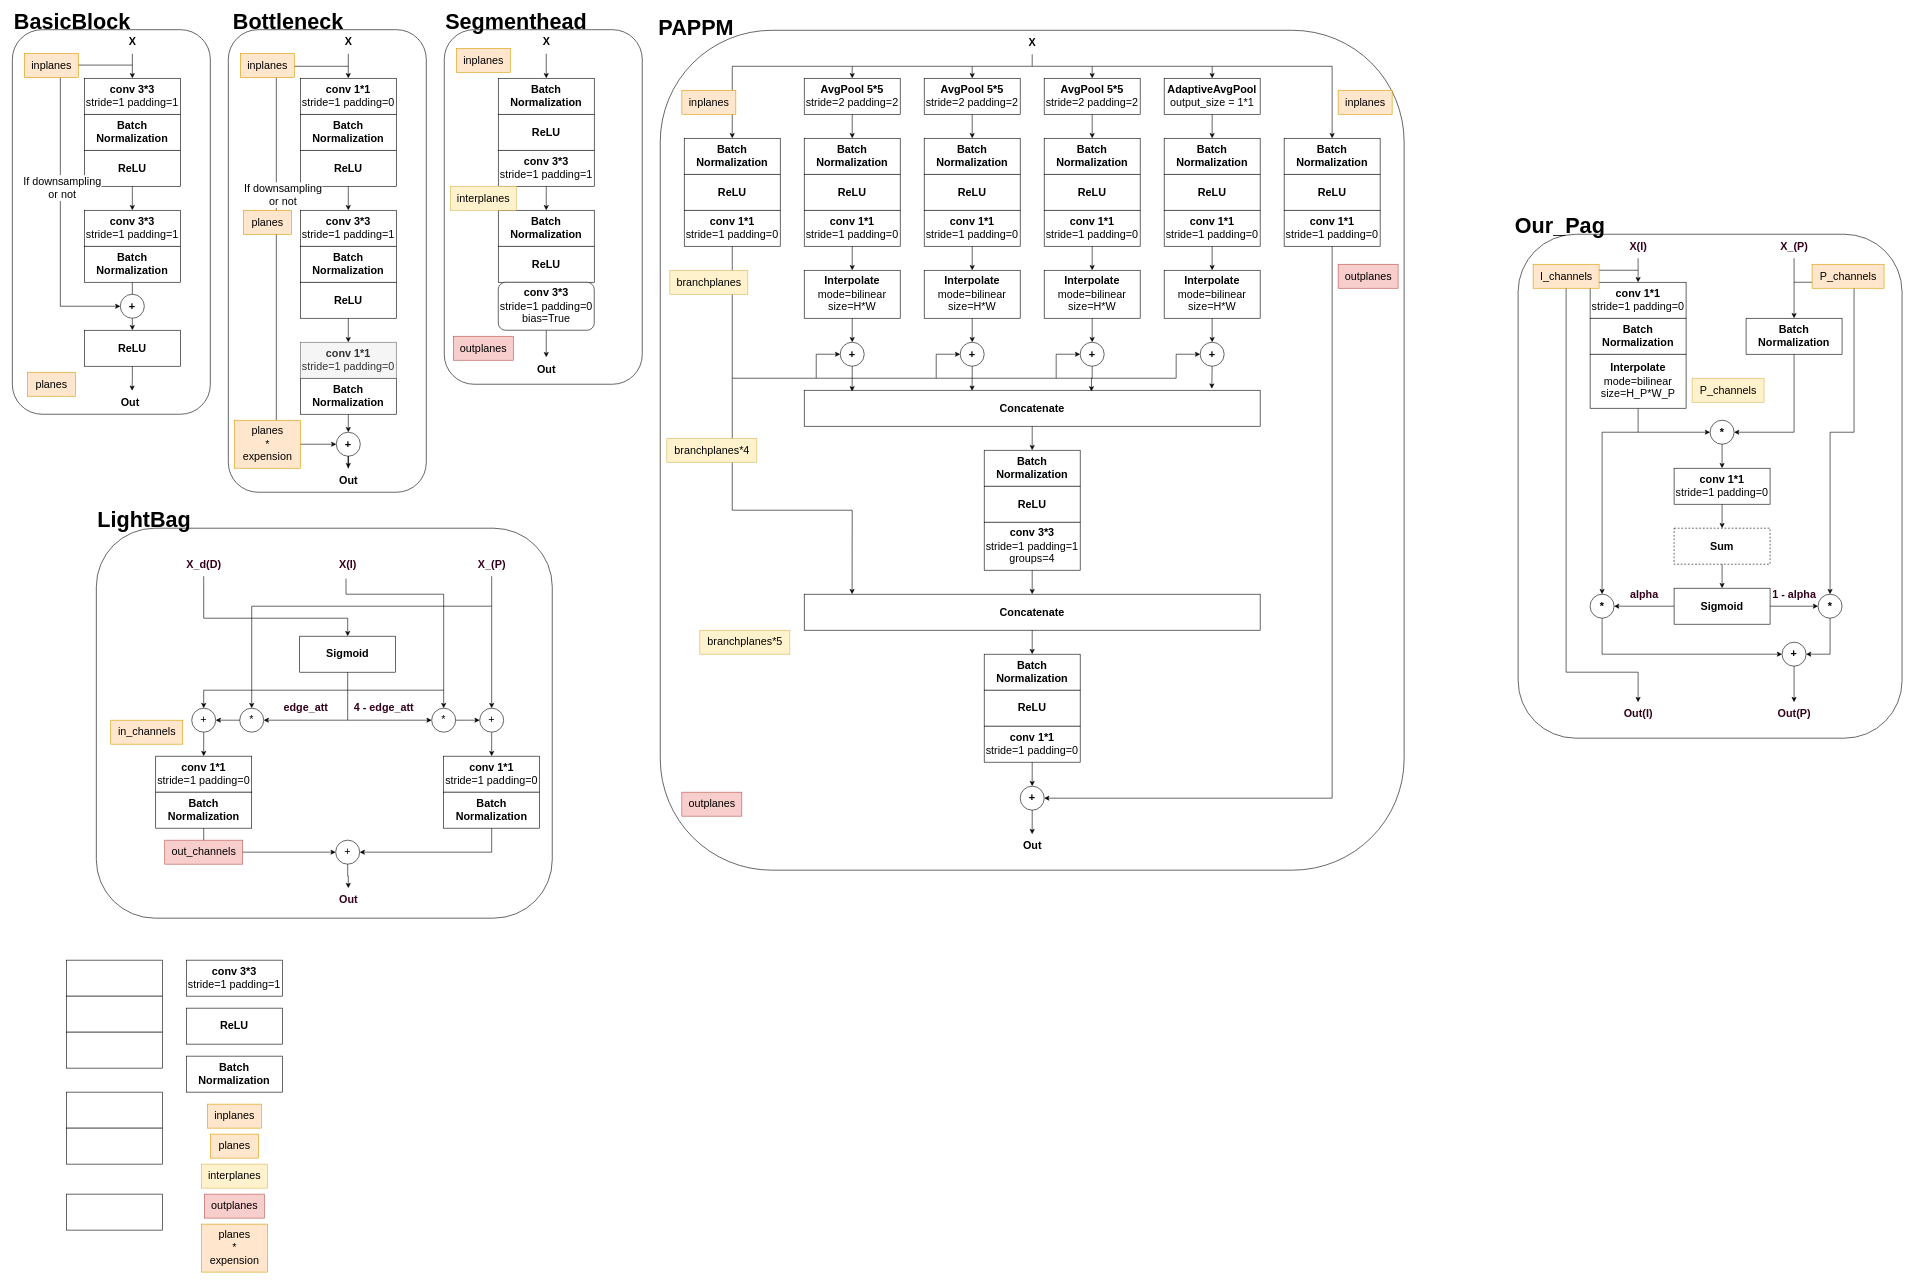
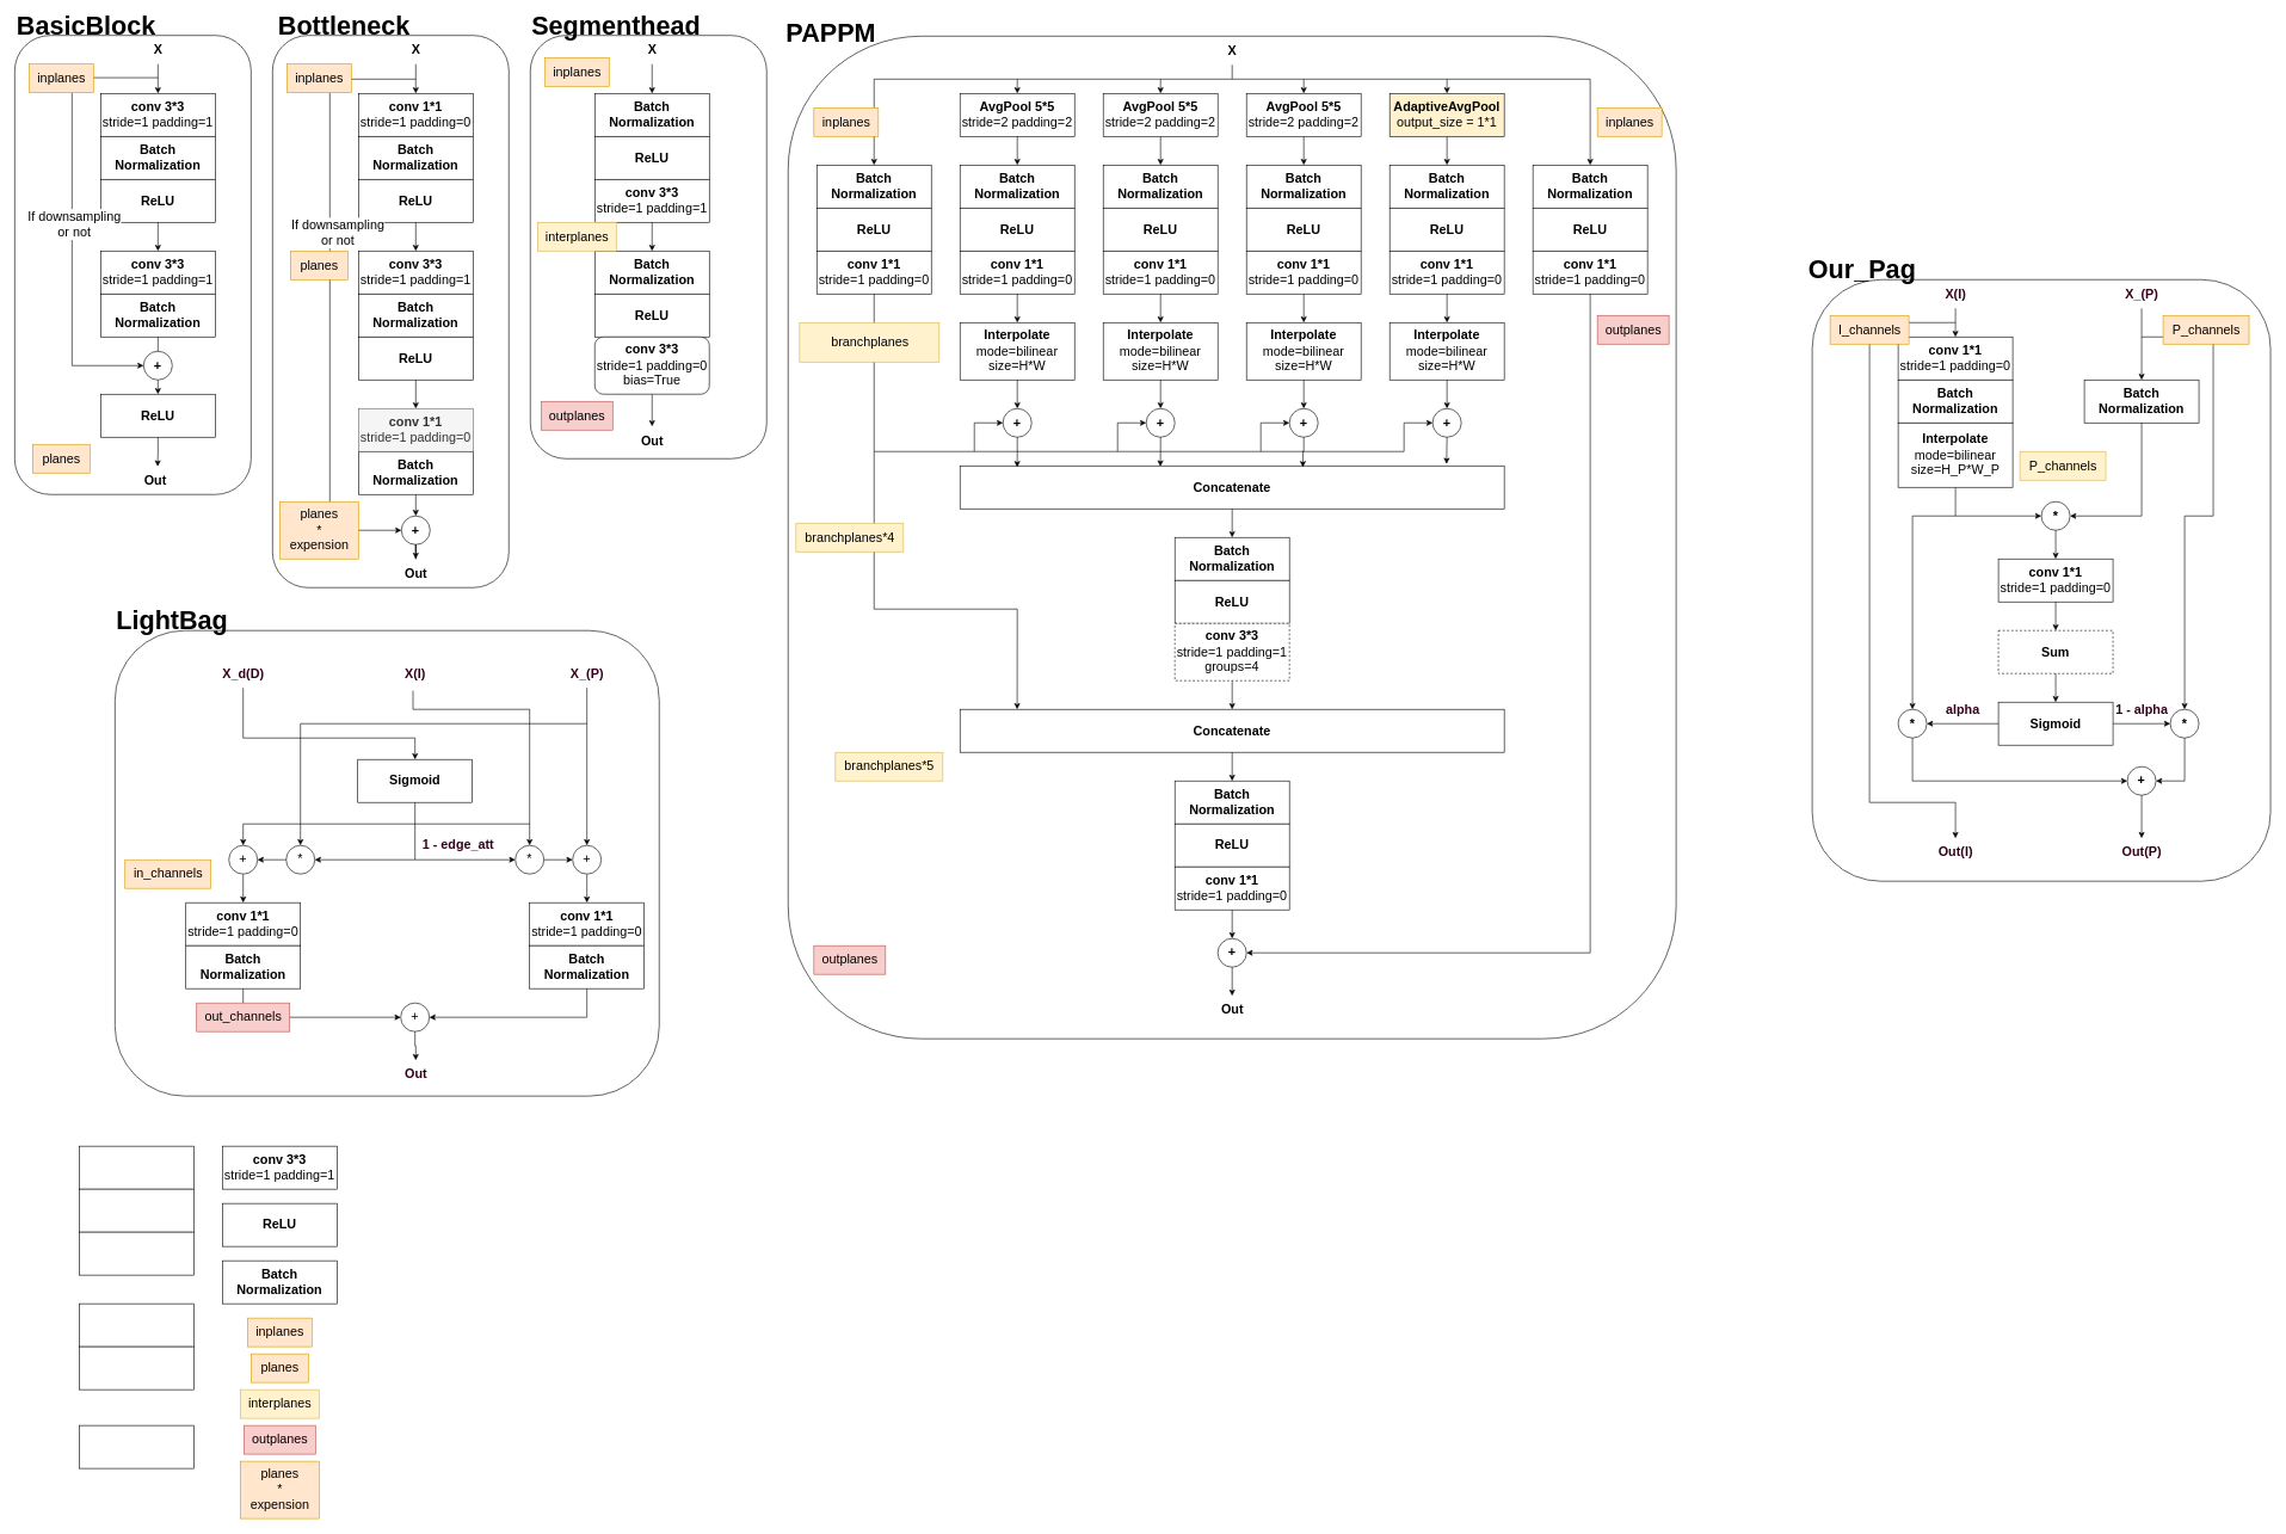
- <mxCell id="118" value="&lt;b&gt;&lt;font style=&quot;font-size: 18px;&quot;&gt;AdaptiveAvgPool&lt;br&gt;&lt;/font&gt;&lt;/b&gt;&lt;font style=&quot;font-size: 18px;&quot;&gt;output_size = 1*1&lt;br&gt;&lt;/font&gt;" style="rounded=0;whiteSpace=wrap;html=1;" vertex="1" parent="89"><mxGeometry x="840" y="110" width="160" height="60" as="geometry" /></mxCell>
+ <mxCell id="118" value="&lt;b&gt;&lt;font style=&quot;font-size: 18px;&quot;&gt;AdaptiveAvgPool&lt;br&gt;&lt;/font&gt;&lt;/b&gt;&lt;font style=&quot;font-size: 18px;&quot;&gt;output_size = 1*1&lt;br&gt;&lt;/font&gt;" style="rounded=0;whiteSpace=wrap;html=1;fillColor=#fff2cc;" vertex="1" parent="89"><mxGeometry x="840" y="110" width="160" height="60" as="geometry" /></mxCell>
- <mxCell id="174" value="branchplanes" style="text;html=1;align=center;verticalAlign=middle;resizable=0;points=[];autosize=1;strokeColor=#d6b656;fillColor=#fff2cc;fontSize=18;" vertex="1" parent="89"><mxGeometry x="16" y="430" width="130" height="40" as="geometry" /></mxCell>
+ <mxCell id="174" value="branchplanes" style="text;html=1;align=center;verticalAlign=middle;resizable=0;points=[];autosize=1;strokeColor=#d6b656;fillColor=#fff2cc;fontSize=18;" vertex="1" parent="89"><mxGeometry x="16" y="430" width="195" height="55" as="geometry" /></mxCell>
- <mxCell id="167" value="&lt;b style=&quot;font-size: 18px;&quot;&gt;conv 3*3&lt;/b&gt;&lt;br style=&quot;font-size: 18px;&quot;&gt;&lt;span style=&quot;font-size: 18px;&quot;&gt;stride=1 padding=1&lt;br&gt;groups=4&lt;br&gt;&lt;/span&gt;" style="rounded=0;whiteSpace=wrap;html=1;container=0;" vertex="1" parent="164"><mxGeometry y="120" width="160" height="80" as="geometry" /></mxCell>
+ <mxCell id="167" value="&lt;b style=&quot;font-size: 18px;&quot;&gt;conv 3*3&lt;/b&gt;&lt;br style=&quot;font-size: 18px;&quot;&gt;&lt;span style=&quot;font-size: 18px;&quot;&gt;stride=1 padding=1&lt;br&gt;groups=4&lt;br&gt;&lt;/span&gt;" style="rounded=0;whiteSpace=wrap;html=1;container=0;dashed=1;" vertex="1" parent="164"><mxGeometry y="120" width="160" height="80" as="geometry" /></mxCell>
- <mxCell id="197" value="&lt;b&gt;edge_att&lt;/b&gt;" style="text;html=1;align=center;verticalAlign=middle;resizable=0;points=[];autosize=1;strokeColor=none;fillColor=none;fontSize=18;fontColor=#33001A;" vertex="1" parent="183"><mxGeometry x="299" y="310" width="100" height="40" as="geometry" /></mxCell>
- <mxCell id="198" value="&lt;b&gt;4 - edge_att&lt;/b&gt;" style="text;html=1;align=center;verticalAlign=middle;resizable=0;points=[];autosize=1;strokeColor=none;fillColor=none;fontSize=18;fontColor=#33001A;" vertex="1" parent="183"><mxGeometry x="419" y="310" width="120" height="40" as="geometry" /></mxCell>
+ <mxCell id="198" value="&lt;b&gt;1 - edge_att&lt;/b&gt;" style="text;html=1;align=center;verticalAlign=middle;resizable=0;points=[];autosize=1;strokeColor=none;fillColor=none;fontSize=18;fontColor=#33001A;" vertex="1" parent="183"><mxGeometry x="419" y="310" width="120" height="40" as="geometry" /></mxCell>
- <mxCell id="185" value="in_channels" style="text;html=1;align=center;verticalAlign=middle;resizable=0;points=[];autosize=1;strokeColor=#d79b00;fillColor=#ffe6cc;fontSize=18;gradientColor=none;" vertex="1" parent="183"><mxGeometry x="24" y="350" width="120" height="40" as="geometry" /></mxCell>
+ <mxCell id="185" value="in_channels" style="text;html=1;align=center;verticalAlign=middle;resizable=0;points=[];autosize=1;strokeColor=#d79b00;fillColor=#ffe6cc;fontSize=18;gradientColor=none;" vertex="1" parent="183"><mxGeometry x="14" y="350" width="120" height="40" as="geometry" /></mxCell>
